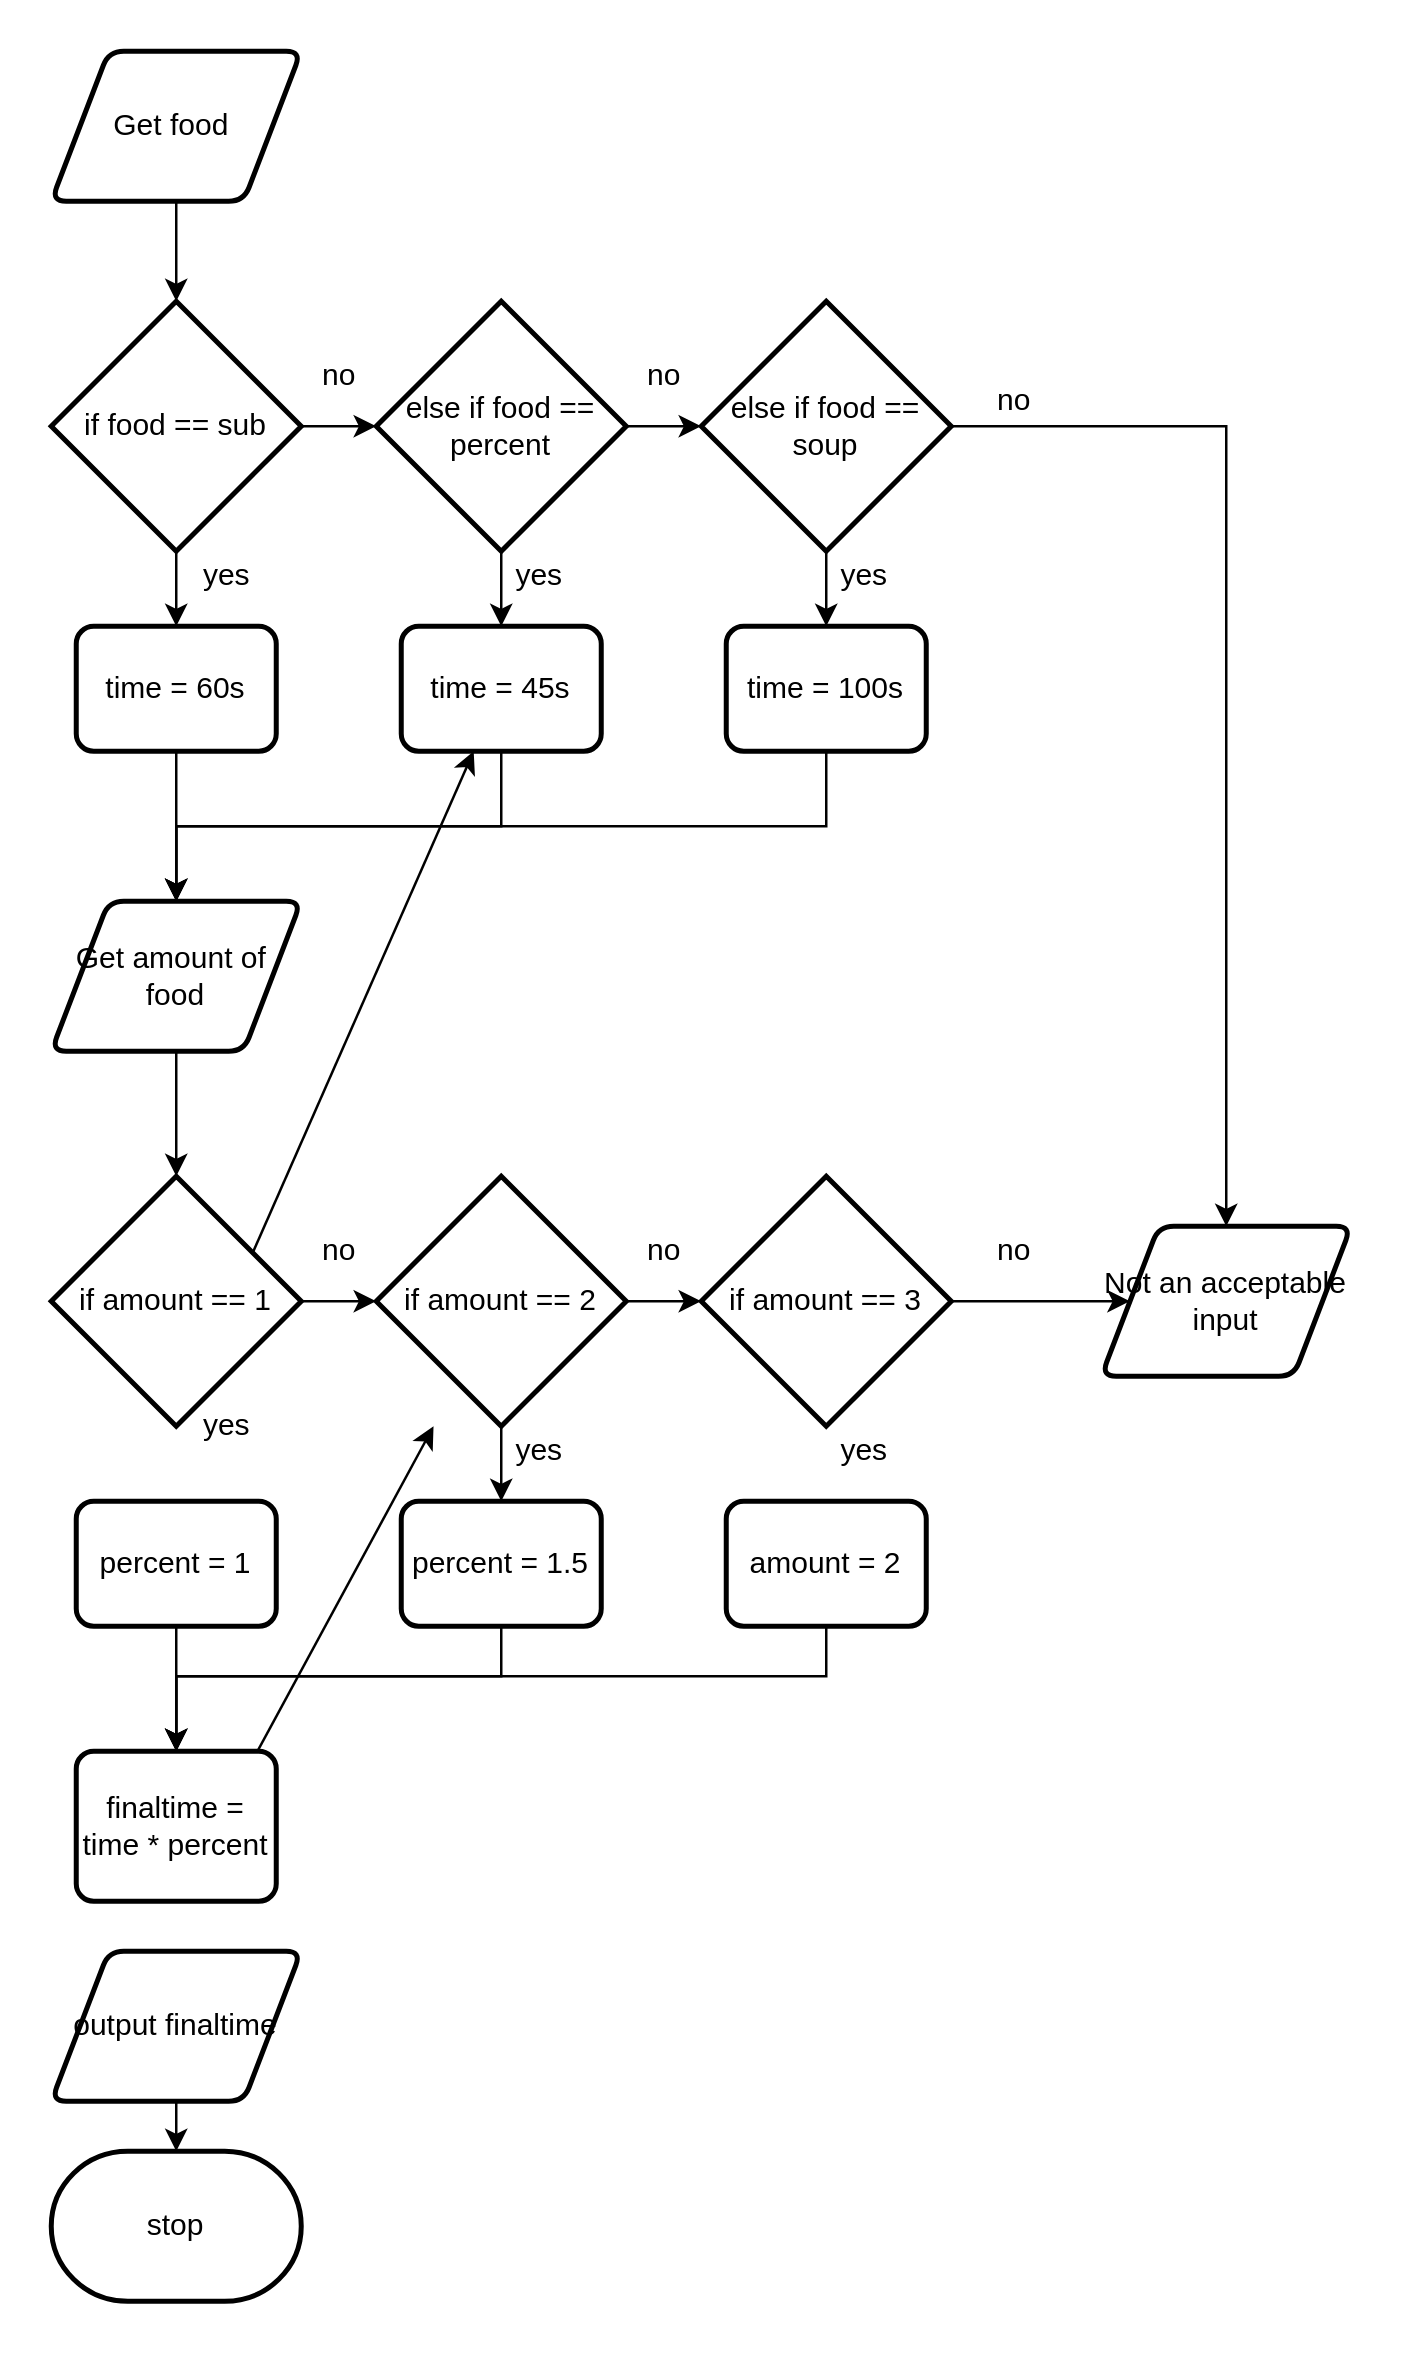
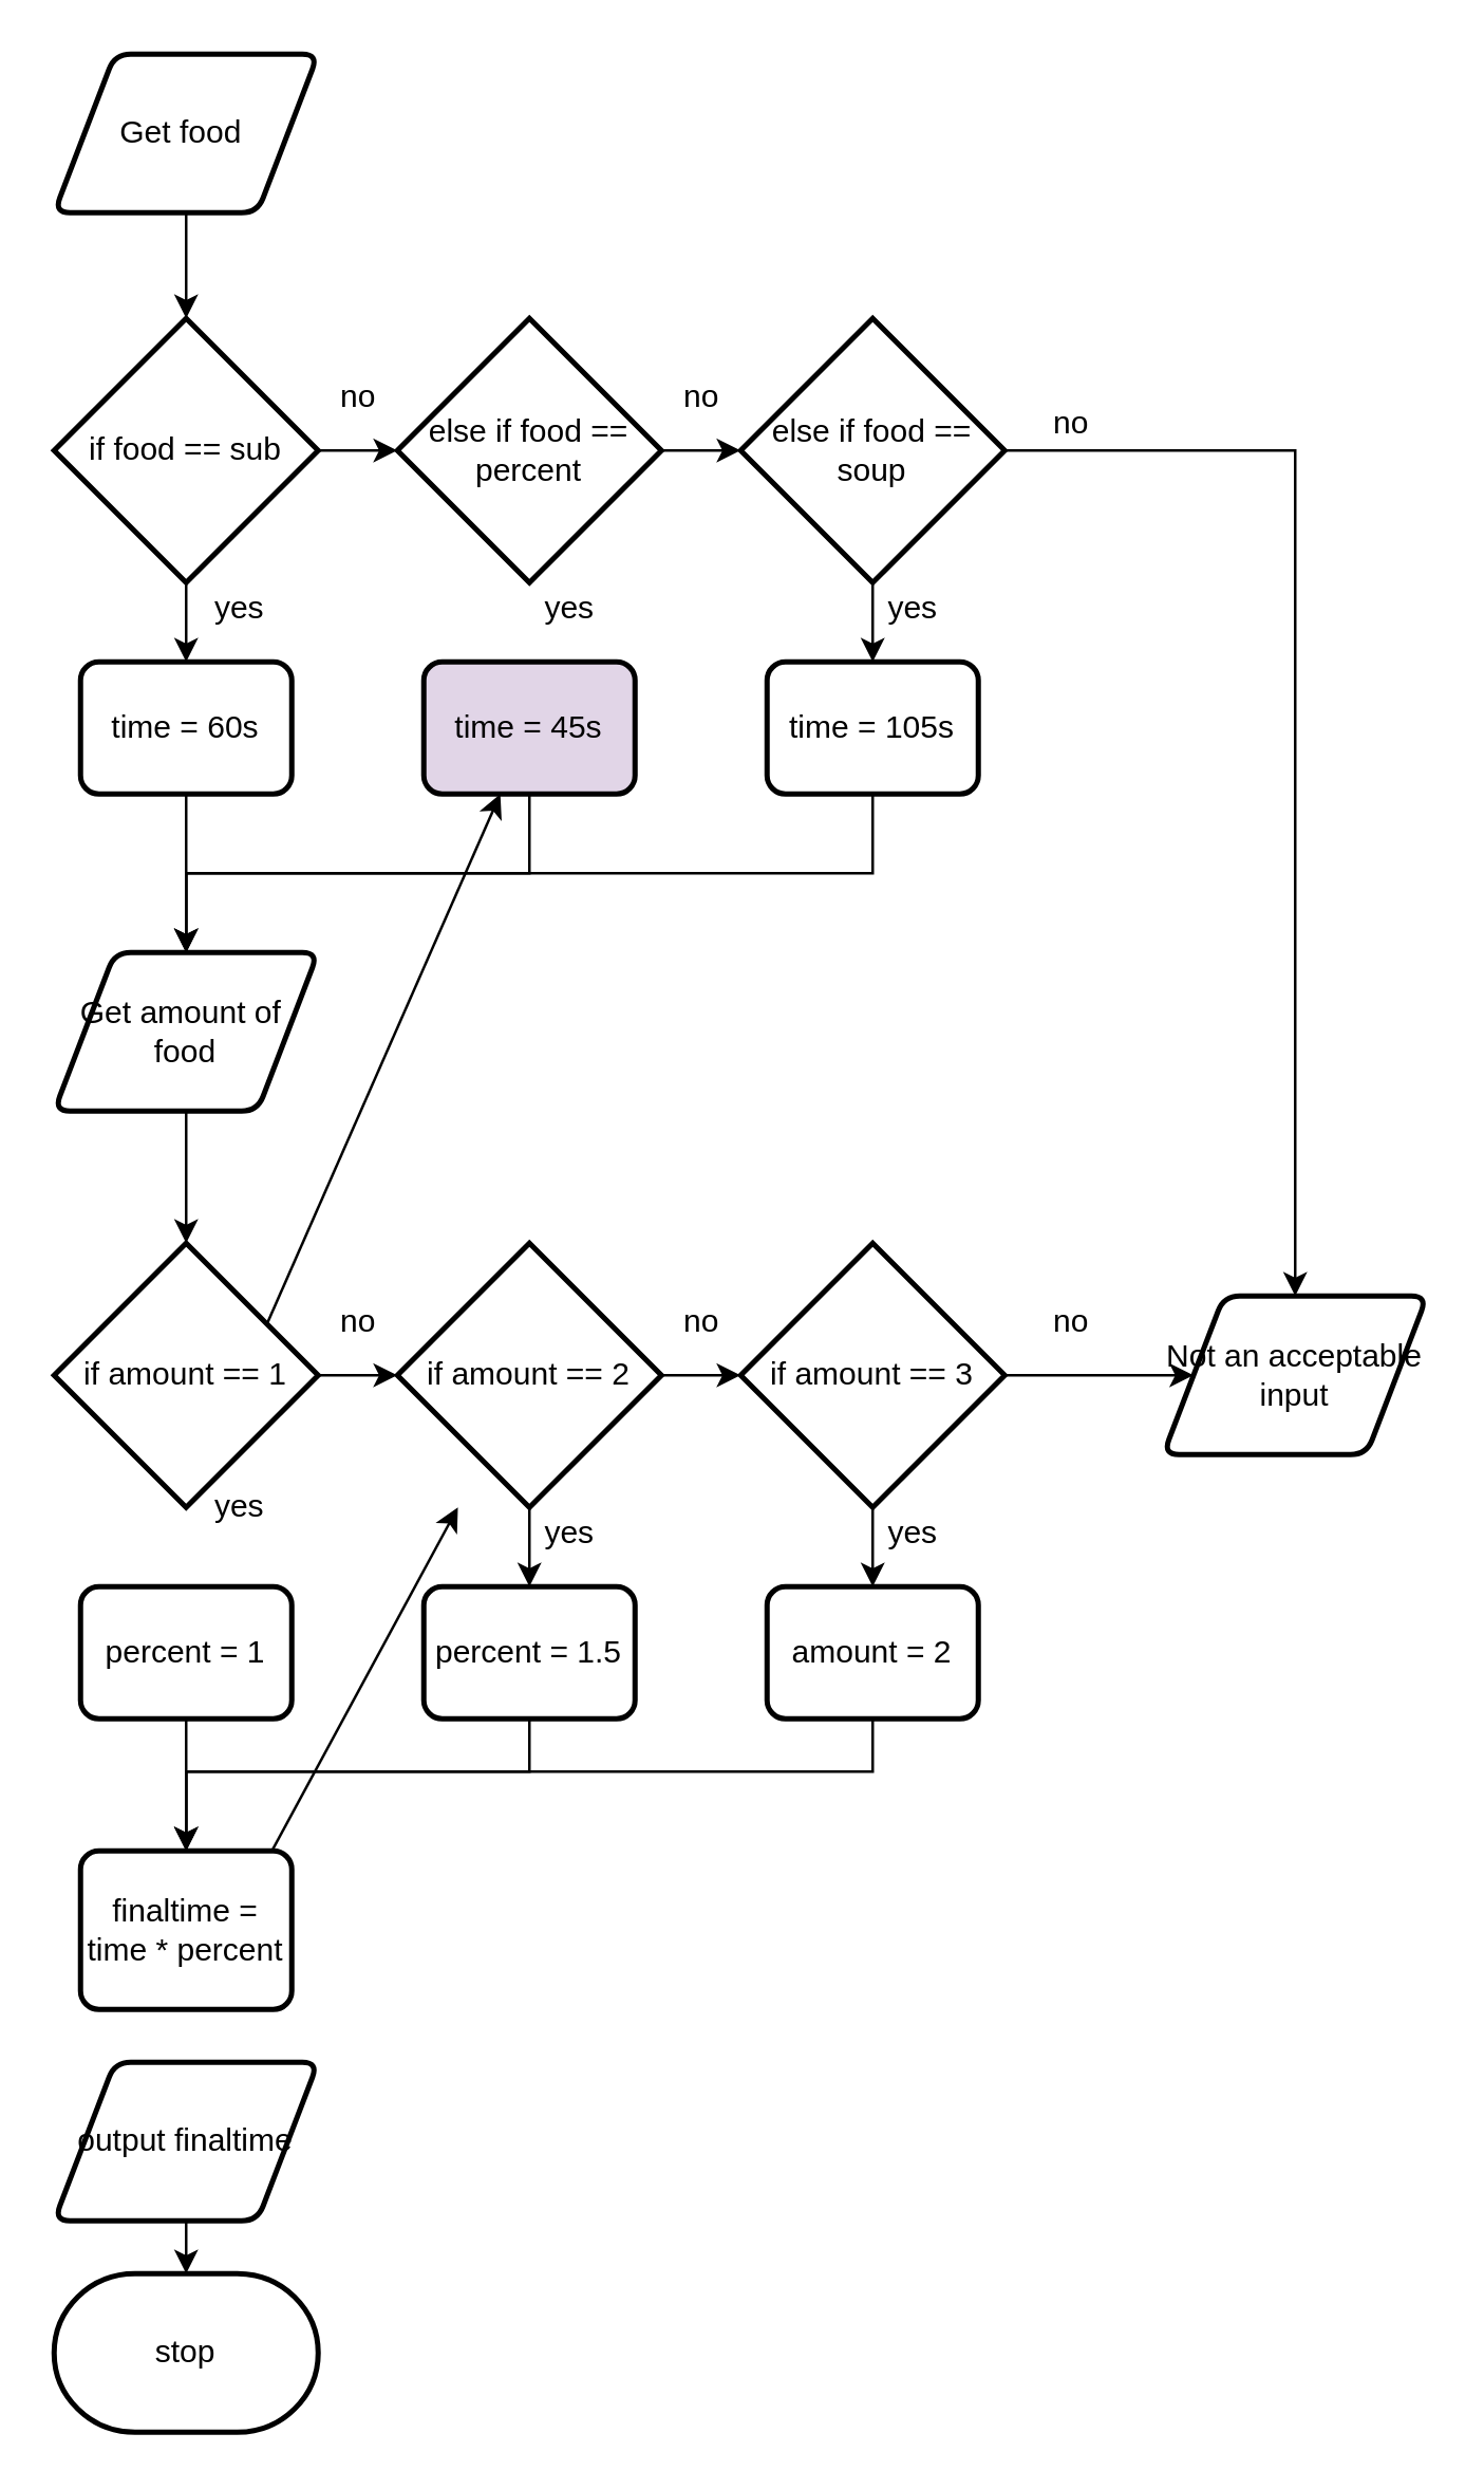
- <mxCell id="9" style="edgeStyle=none;rounded=0;html=1;exitX=0.5;exitY=1;exitDx=0;exitDy=0;exitPerimeter=0;entryX=0.5;entryY=0;entryDx=0;entryDy=0;" edge="1" parent="1" source="10" target="18"><mxGeometry relative="1" as="geometry" /></mxCell>
- <mxCell id="18" value="time = 45s" style="rounded=1;whiteSpace=wrap;html=1;absoluteArcSize=1;arcSize=14;strokeWidth=2;" vertex="1" parent="1"><mxGeometry x="160" y="250" width="80" height="50" as="geometry" /></mxCell>
+ <mxCell id="18" value="time = 45s" style="rounded=1;whiteSpace=wrap;html=1;absoluteArcSize=1;arcSize=14;strokeWidth=2;fillColor=#e1d5e7;" vertex="1" parent="1"><mxGeometry x="160" y="250" width="80" height="50" as="geometry" /></mxCell>
- <mxCell id="20" value="time = 100s" style="rounded=1;whiteSpace=wrap;html=1;absoluteArcSize=1;arcSize=14;strokeWidth=2;" vertex="1" parent="1"><mxGeometry x="290" y="250" width="80" height="50" as="geometry" /></mxCell>
+ <mxCell id="20" value="time = 105s" style="rounded=1;whiteSpace=wrap;html=1;absoluteArcSize=1;arcSize=14;strokeWidth=2;" vertex="1" parent="1"><mxGeometry x="290" y="250" width="80" height="50" as="geometry" /></mxCell>
+ <mxCell id="34" style="edgeStyle=none;rounded=0;html=1;exitX=0.5;exitY=1;exitDx=0;exitDy=0;exitPerimeter=0;entryX=0.5;entryY=0;entryDx=0;entryDy=0;" edge="1" parent="1" source="36" target="43"><mxGeometry relative="1" as="geometry" /></mxCell>
